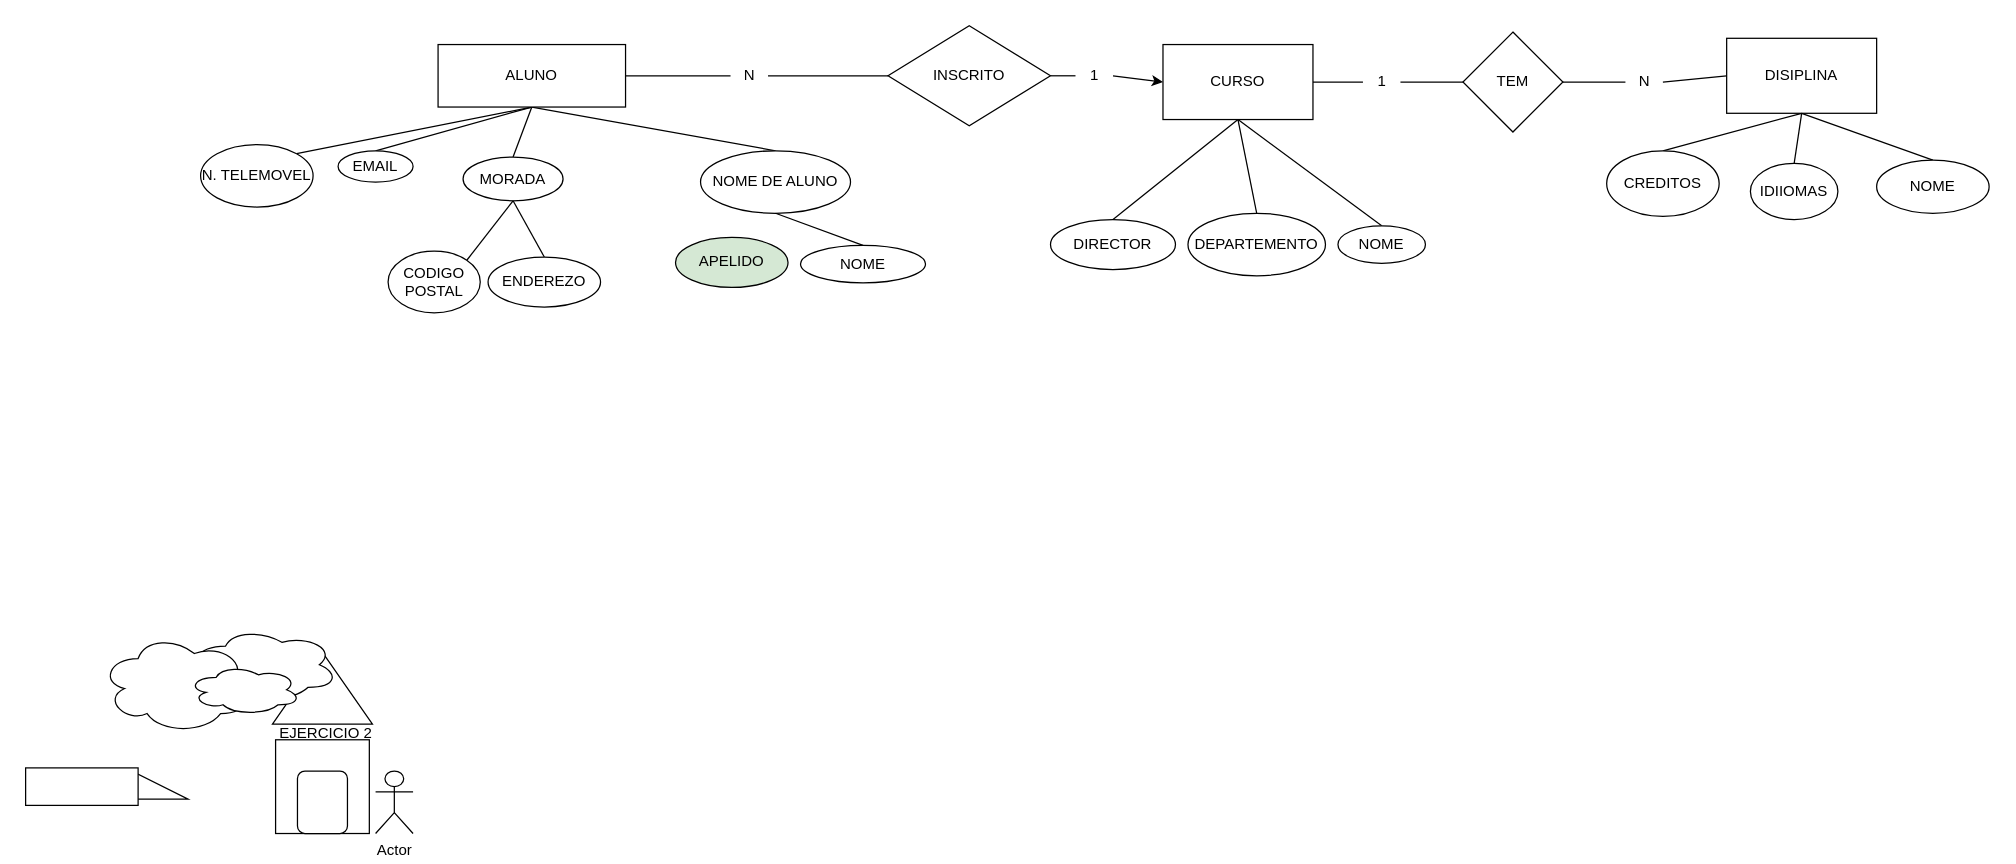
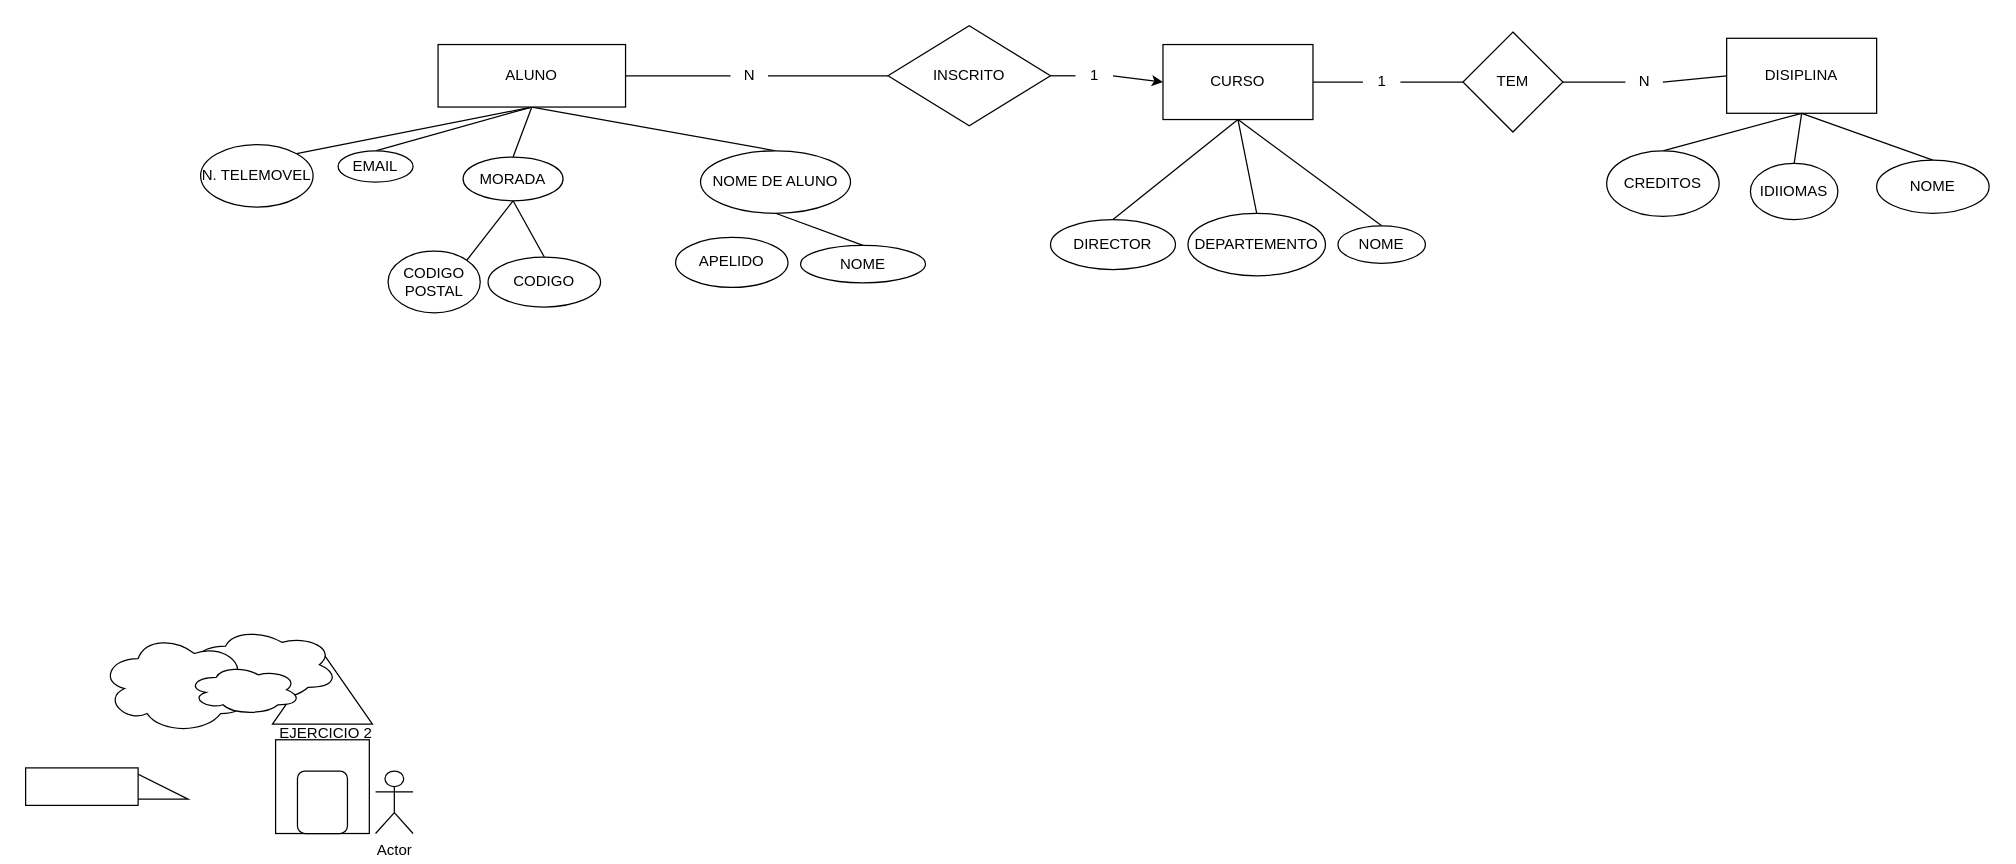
- <mxCell id="42" value="APELIDO" style="ellipse;whiteSpace=wrap;html=1;fillColor=#d5e8d4;" vertex="1" parent="1"><mxGeometry x="540" y="189.38" width="90" height="40" as="geometry" /></mxCell>
+ <mxCell id="42" value="APELIDO" style="ellipse;whiteSpace=wrap;html=1;" vertex="1" parent="1"><mxGeometry x="540" y="189.38" width="90" height="40" as="geometry" /></mxCell>
- <mxCell id="50" value="ENDEREZO" style="ellipse;whiteSpace=wrap;html=1;" vertex="1" parent="1"><mxGeometry x="390" y="205" width="90" height="40" as="geometry" /></mxCell>
+ <mxCell id="50" value="CODIGO" style="ellipse;whiteSpace=wrap;html=1;" vertex="1" parent="1"><mxGeometry x="390" y="205" width="90" height="40" as="geometry" /></mxCell>
